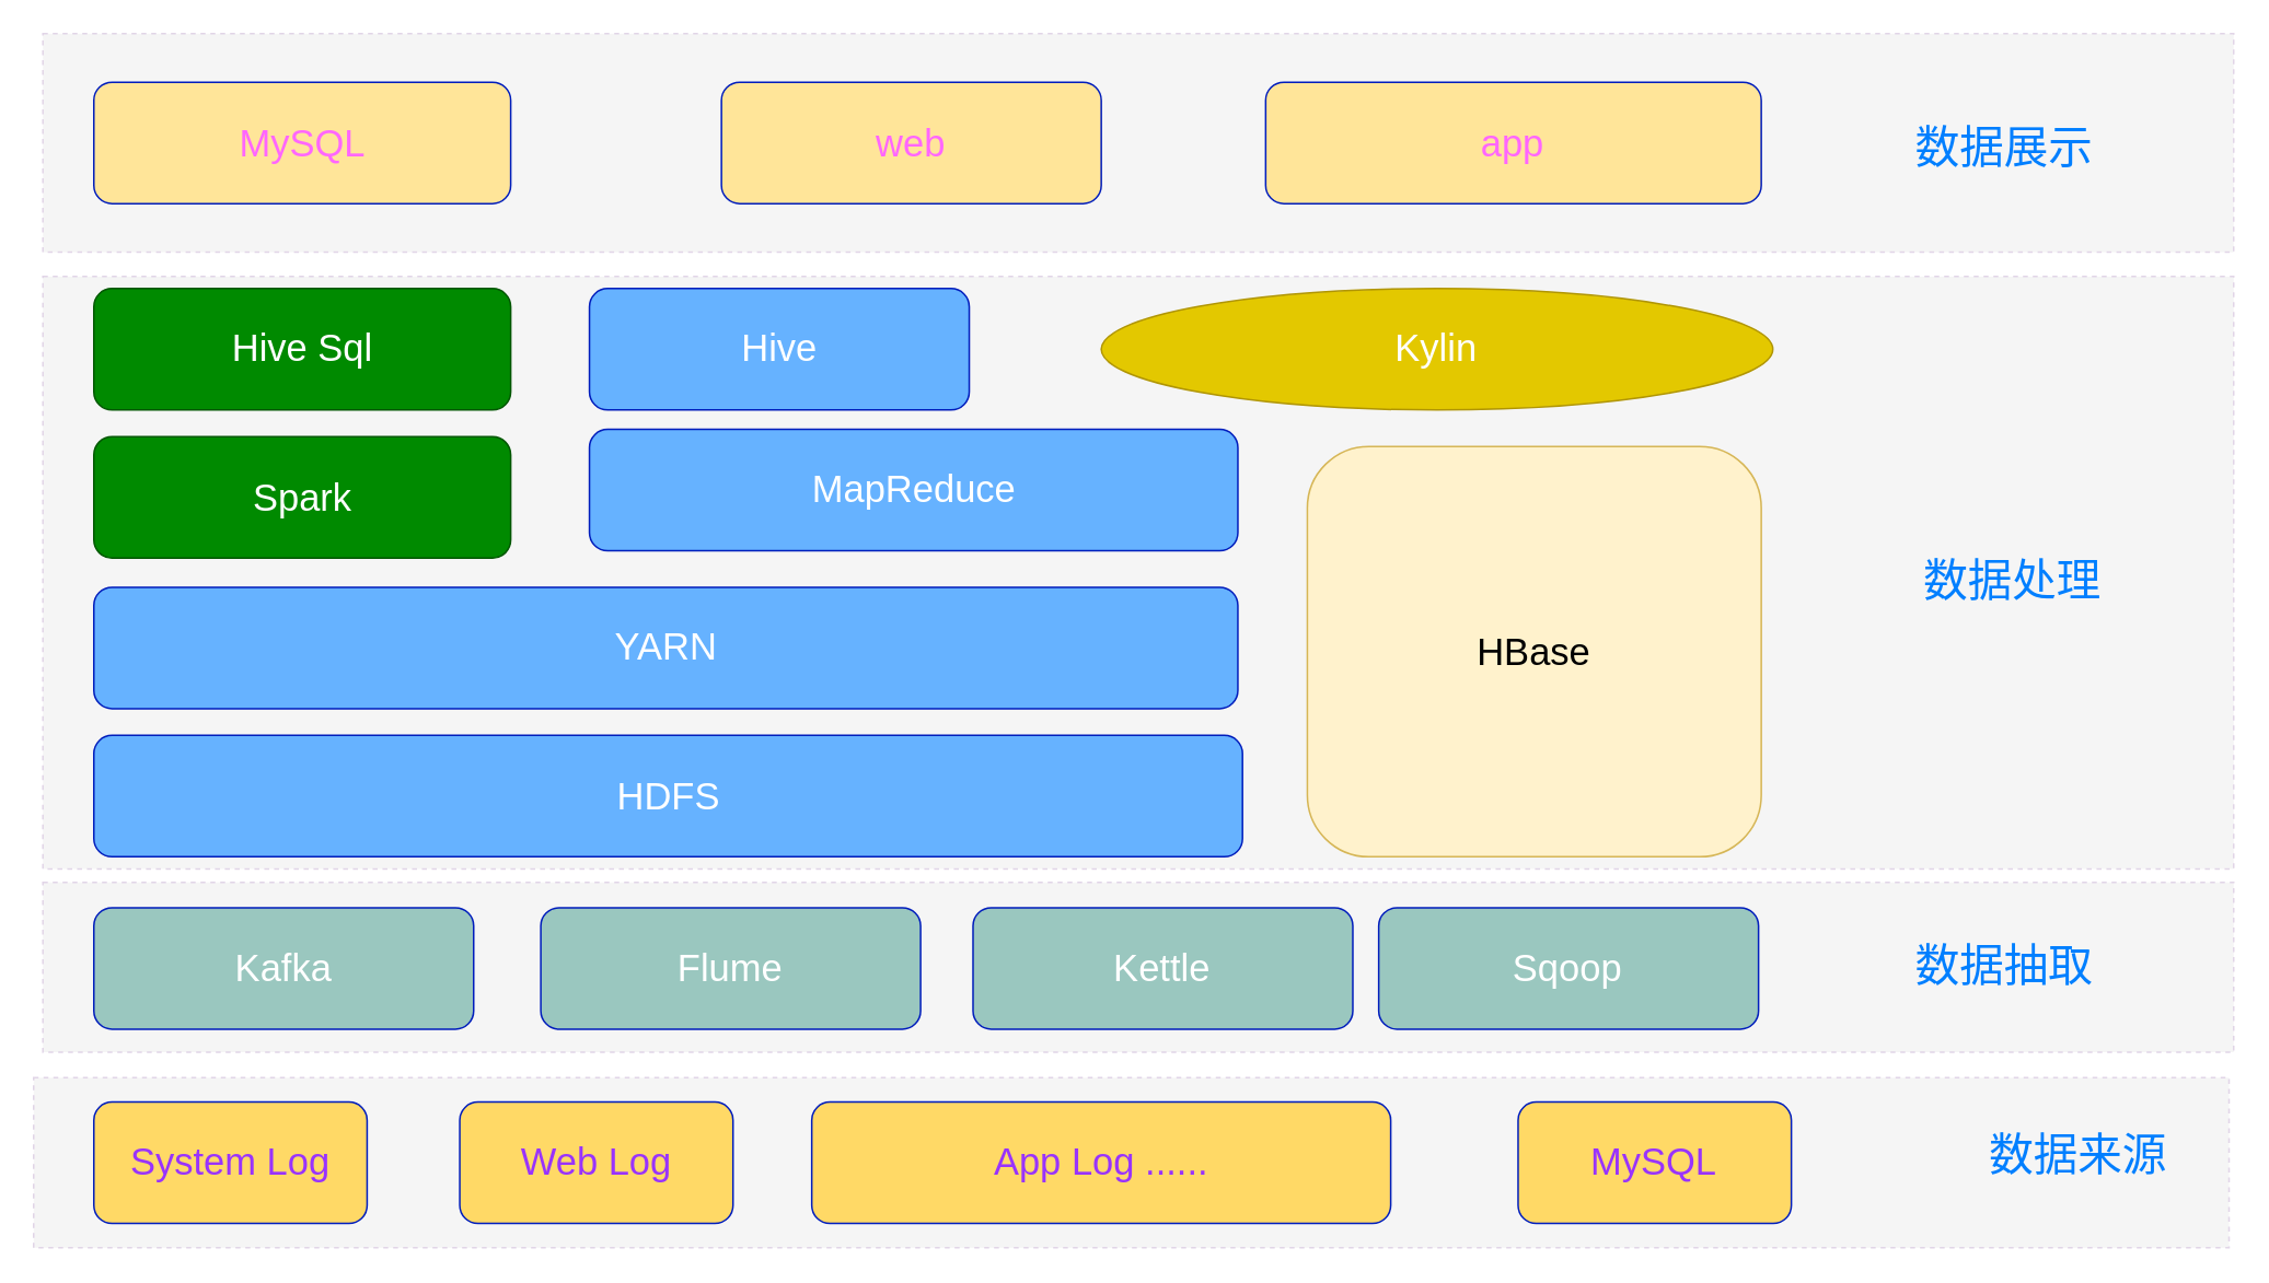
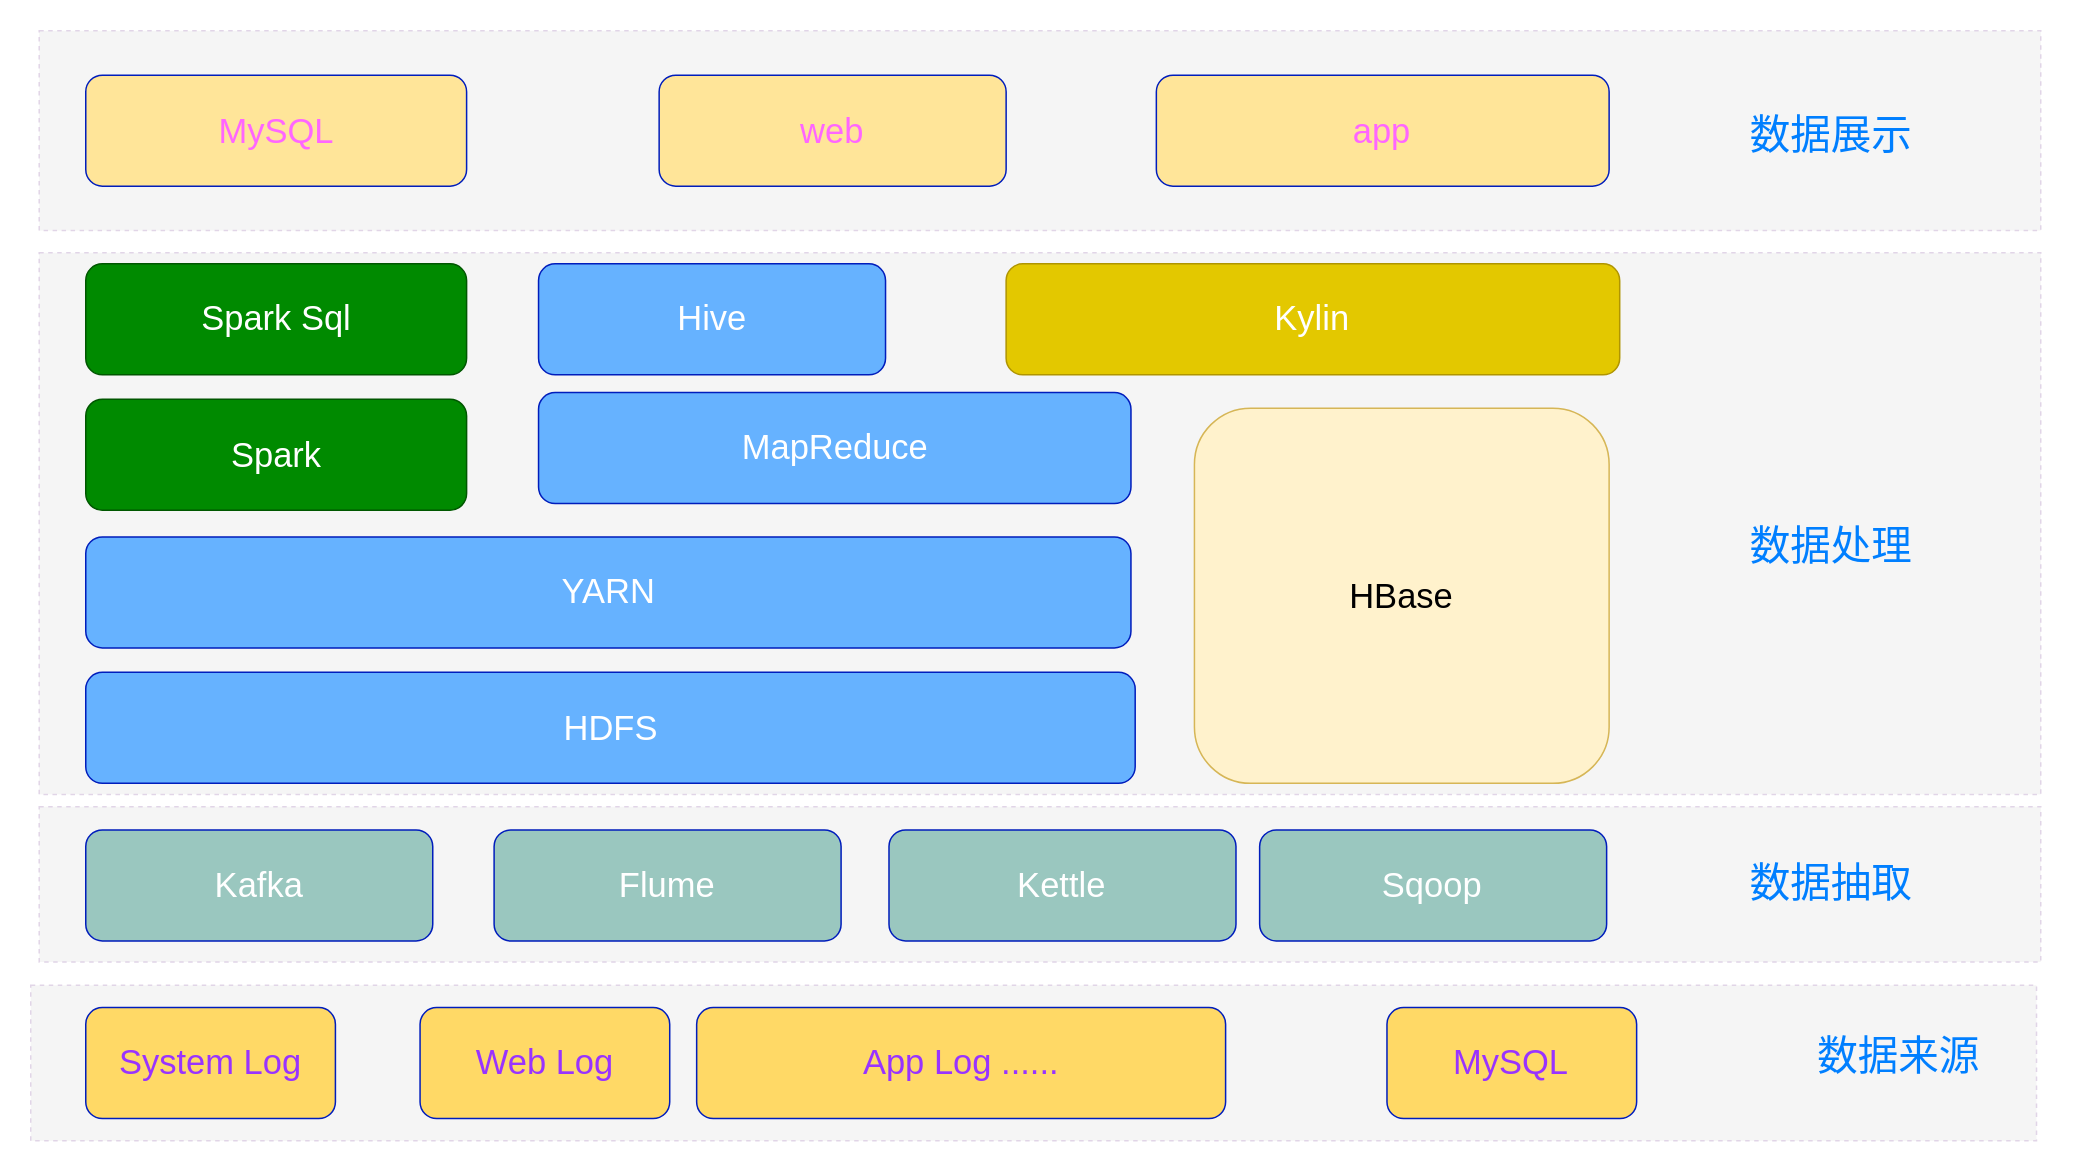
- <mxCell id="6" value="Hive Sql" style="rounded=1;whiteSpace=wrap;html=1;strokeColor=#005700;fillColor=#008a00;fontColor=#ffffff;fontSize=23;" vertex="1" parent="1"><mxGeometry x="56.674" y="175.4" width="253.895" height="74" as="geometry" /></mxCell>
+ <mxCell id="6" value="Spark Sql" style="rounded=1;whiteSpace=wrap;html=1;strokeColor=#005700;fillColor=#008a00;fontColor=#ffffff;fontSize=23;" vertex="1" parent="1"><mxGeometry x="56.674" y="175.4" width="253.895" height="74" as="geometry" /></mxCell>
- <mxCell id="13" value="Kylin" style="ellipse;whiteSpace=wrap;html=1;strokeColor=#B09500;fillColor=#e3c800;fontColor=#ffffff;fontSize=23;" vertex="1" parent="1"><mxGeometry x="670.253" y="175.4" width="409.053" height="74" as="geometry" /></mxCell>
+ <mxCell id="13" value="Kylin" style="rounded=1;whiteSpace=wrap;html=1;strokeColor=#B09500;fillColor=#e3c800;fontColor=#ffffff;fontSize=23;" vertex="1" parent="1"><mxGeometry x="670.253" y="175.4" width="409.053" height="74" as="geometry" /></mxCell>
- <mxCell id="27" value="数据处理" style="text;html=1;align=center;verticalAlign=middle;resizable=0;points=[];;autosize=1;fontSize=27;fontColor=#007FFF;" vertex="1" parent="1"><mxGeometry x="1164.853" y="333.56" width="120" height="40" as="geometry" /></mxCell>
+ <mxCell id="27" value="数据处理" style="text;html=1;align=center;verticalAlign=middle;resizable=0;points=[];;autosize=1;fontSize=27;fontColor=#007FFF;" vertex="1" parent="1"><mxGeometry x="1159.853" y="343.56" width="120" height="40" as="geometry" /></mxCell>
- <mxCell id="24" value="App Log ......" style="rounded=1;whiteSpace=wrap;html=1;strokeColor=#001DBC;fillColor=#FFD966;fontColor=#9933FF;fontSize=23;" vertex="1" parent="1"><mxGeometry x="493.937" y="671.2" width="352.632" height="74" as="geometry" /></mxCell>
+ <mxCell id="24" value="App Log ......" style="rounded=1;whiteSpace=wrap;html=1;strokeColor=#001DBC;fillColor=#FFD966;fontColor=#9933FF;fontSize=23;" vertex="1" parent="1"><mxGeometry x="463.937" y="671.2" width="352.632" height="74" as="geometry" /></mxCell>
